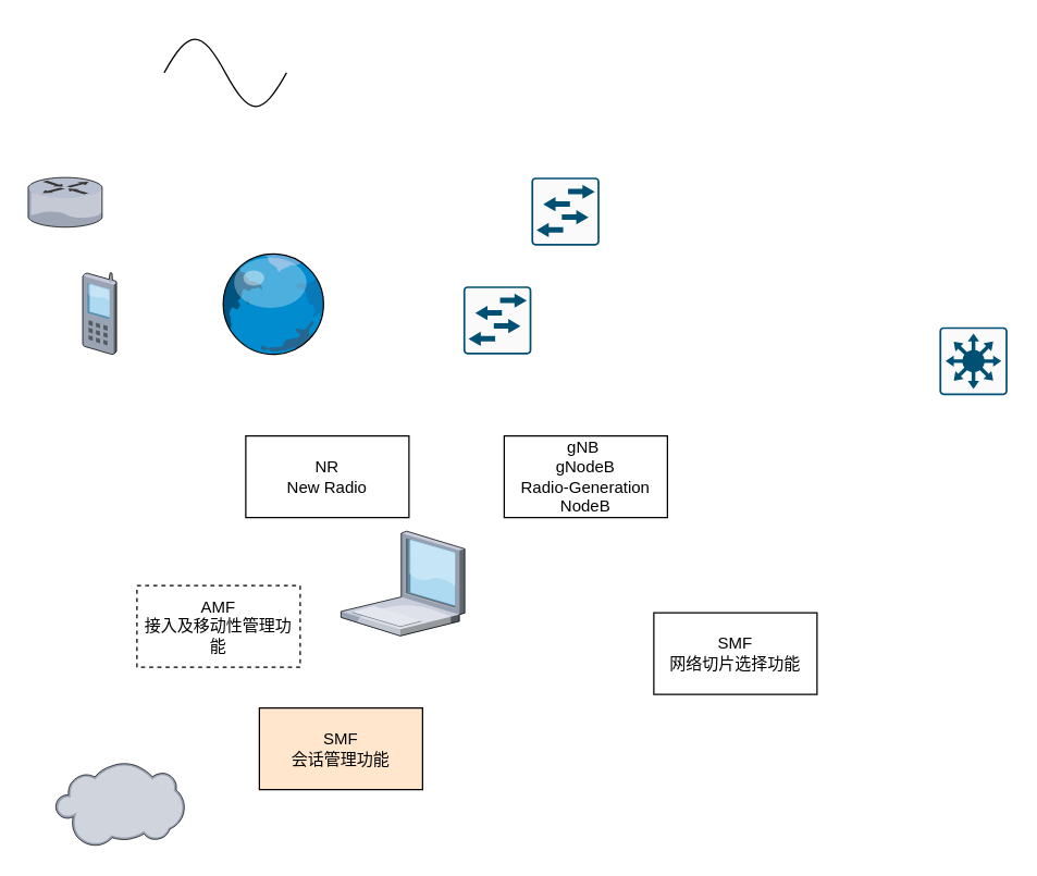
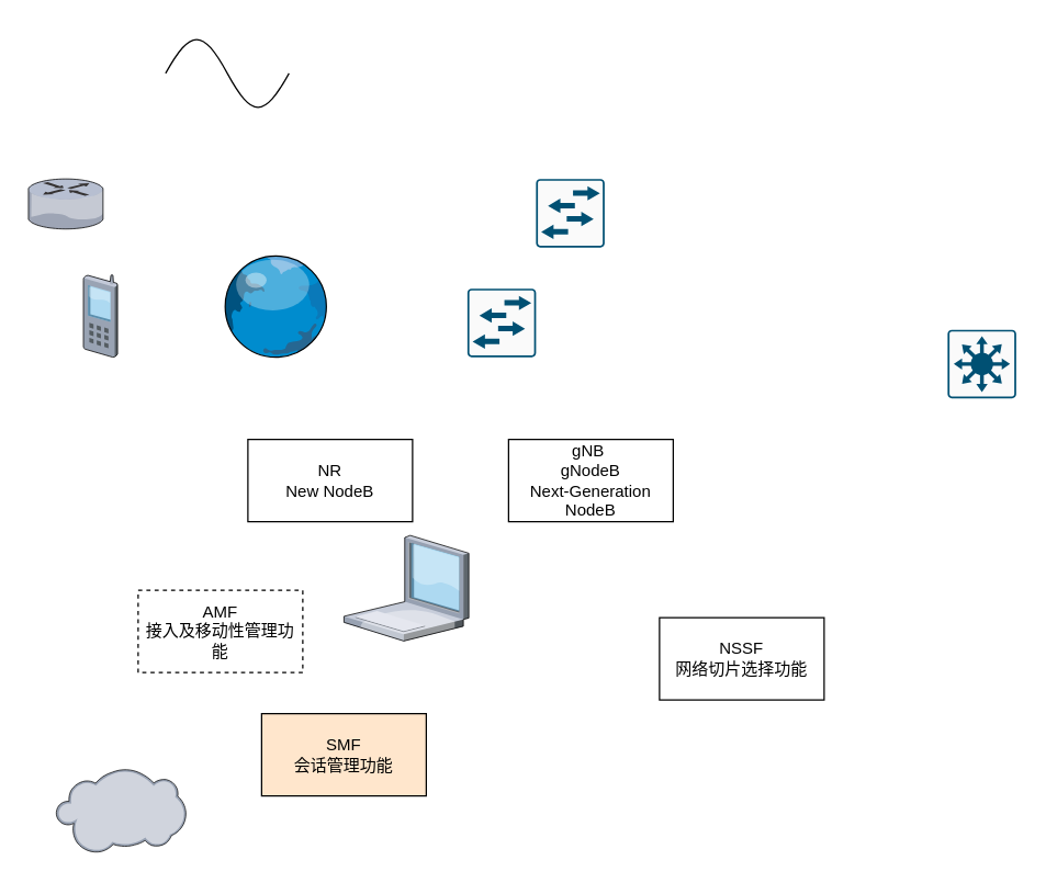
- <mxCell id="2" value="NR&lt;br&gt;New Radio&lt;br&gt;" style="whiteSpace=wrap;html=1;" vertex="1" parent="1"><mxGeometry x="180" y="320" width="120" height="60" as="geometry" /></mxCell>
+ <mxCell id="2" value="NR&lt;br&gt;New NodeB&lt;br&gt;" style="whiteSpace=wrap;html=1;" vertex="1" parent="1"><mxGeometry x="180" y="320" width="120" height="60" as="geometry" /></mxCell>
- <mxCell id="3" value="gNB&amp;nbsp;&lt;br&gt;gNodeB&lt;br&gt;Radio-Generation NodeB" style="rounded=0;whiteSpace=wrap;html=1;" vertex="1" parent="1"><mxGeometry x="370" y="320" width="120" height="60" as="geometry" /></mxCell>
+ <mxCell id="3" value="gNB&amp;nbsp;&lt;br&gt;gNodeB&lt;br&gt;Next-Generation NodeB" style="rounded=0;whiteSpace=wrap;html=1;" vertex="1" parent="1"><mxGeometry x="370" y="320" width="120" height="60" as="geometry" /></mxCell>
- <mxCell id="6" value="SMF&lt;br&gt;网络切片选择功能" style="whiteSpace=wrap;html=1;" vertex="1" parent="1"><mxGeometry x="480" y="450" width="120" height="60" as="geometry" /></mxCell>
+ <mxCell id="6" value="NSSF&lt;br&gt;网络切片选择功能" style="whiteSpace=wrap;html=1;" vertex="1" parent="1"><mxGeometry x="480" y="450" width="120" height="60" as="geometry" /></mxCell>
